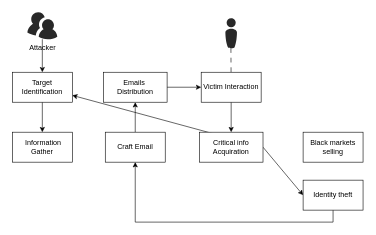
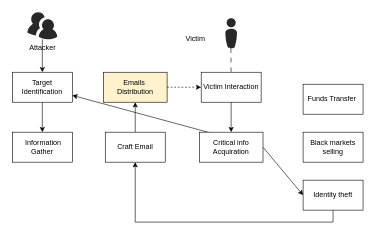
+ <mxCell id="16" value="Victim" style="text;html=1;align=center;verticalAlign=middle;resizable=0;points=[];autosize=1;strokeColor=none;fillColor=none;" vertex="1" parent="1"><mxGeometry x="295" y="50" width="60" height="30" as="geometry" /></mxCell>
- <mxCell id="11" value="Emails&amp;nbsp;&lt;br&gt;Distribution" style="rounded=0;whiteSpace=wrap;html=1;aspect=fixed;" vertex="1" parent="1"><mxGeometry x="171.88" y="120" width="106.25" height="50" as="geometry" /></mxCell>
+ <mxCell id="11" value="Emails&amp;nbsp;&lt;br&gt;Distribution" style="rounded=0;whiteSpace=wrap;html=1;aspect=fixed;fillColor=#fff2cc;" vertex="1" parent="1"><mxGeometry x="171.88" y="120" width="106.25" height="50" as="geometry" /></mxCell>
- <mxCell id="10" style="rounded=0;orthogonalLoop=1;jettySize=auto;html=1;" edge="1" parent="1" source="11" target="13"><mxGeometry relative="1" as="geometry" /></mxCell>
+ <mxCell id="10" style="rounded=0;orthogonalLoop=1;jettySize=auto;html=1;dashed=1;" edge="1" parent="1" source="11" target="13"><mxGeometry relative="1" as="geometry" /></mxCell>
+ <mxCell id="20" value="Funds Transfer&amp;nbsp;" style="rounded=0;whiteSpace=wrap;html=1;" vertex="1" parent="1"><mxGeometry x="505" y="140" width="100" height="50" as="geometry" /></mxCell>
